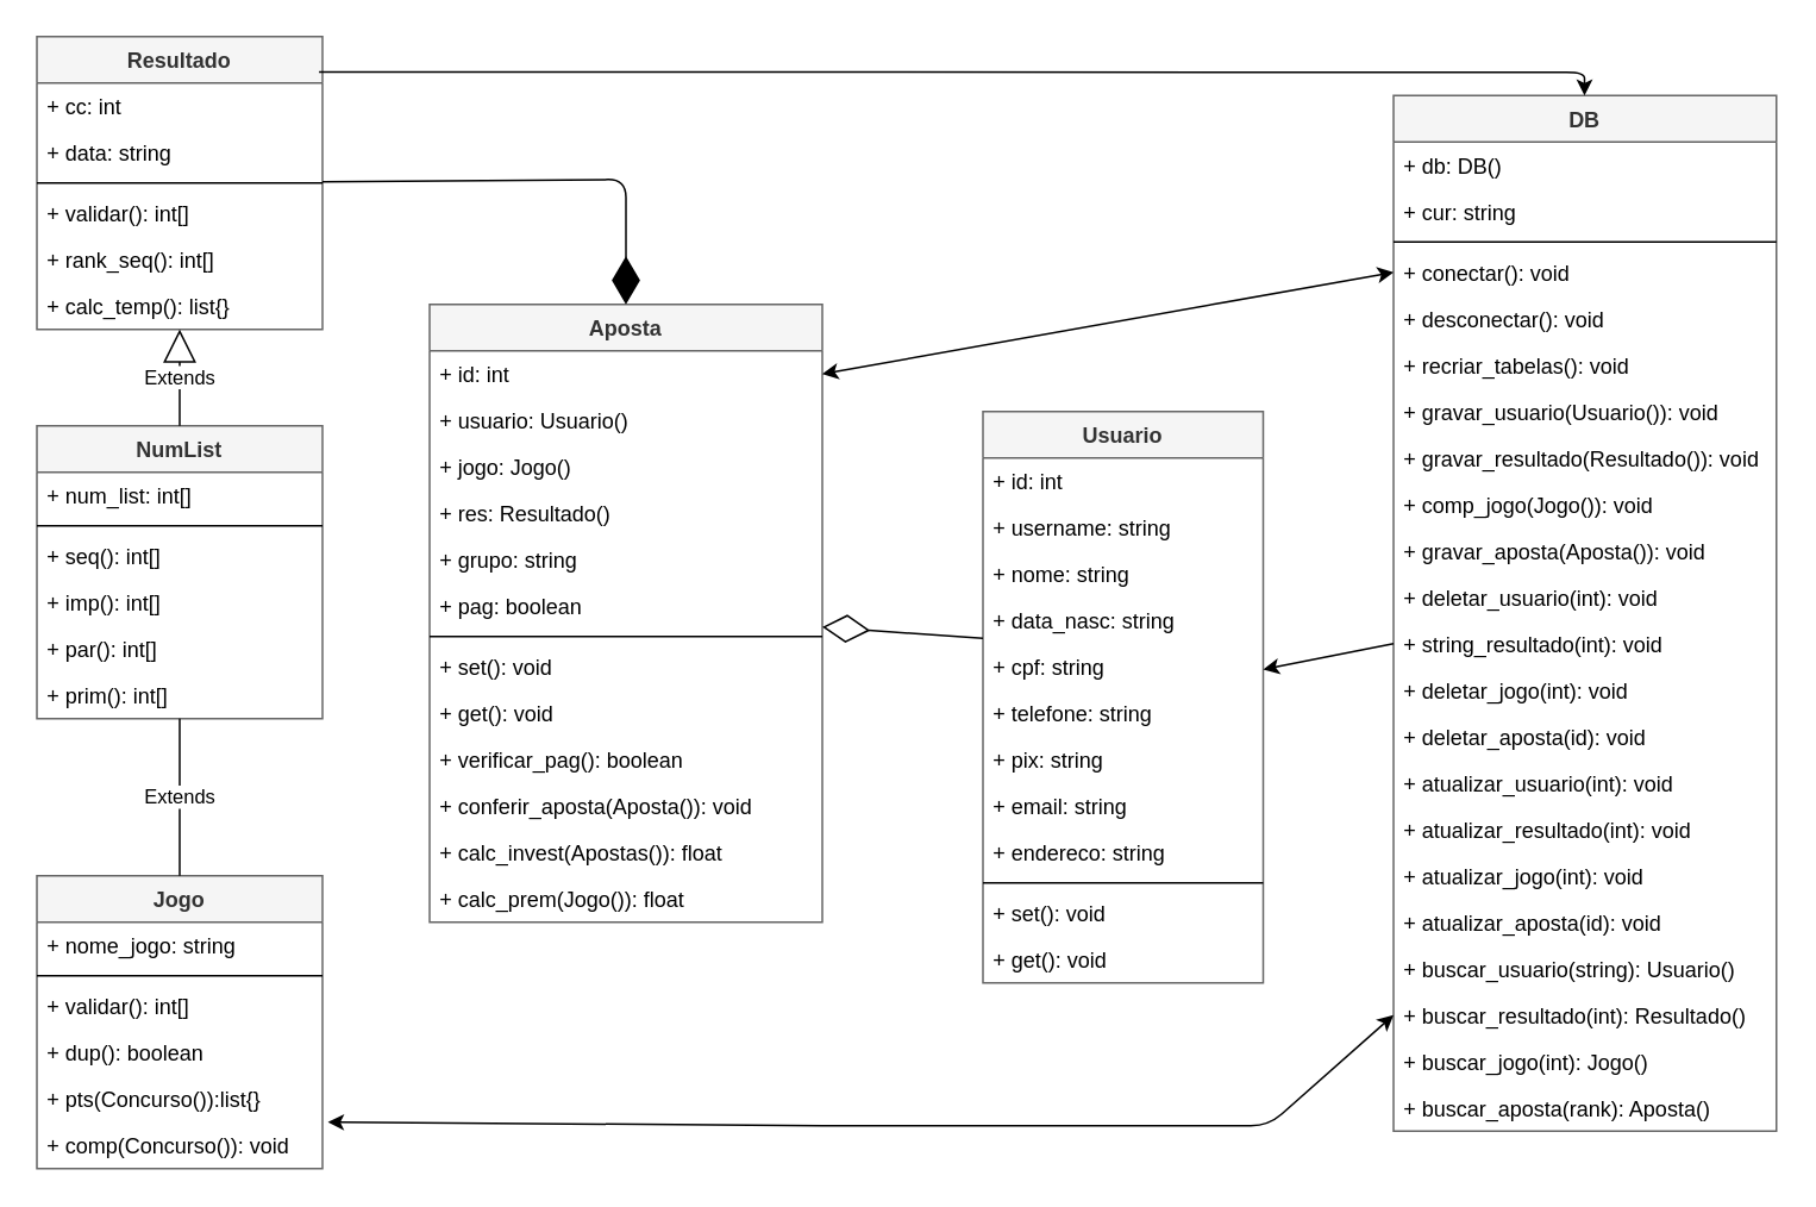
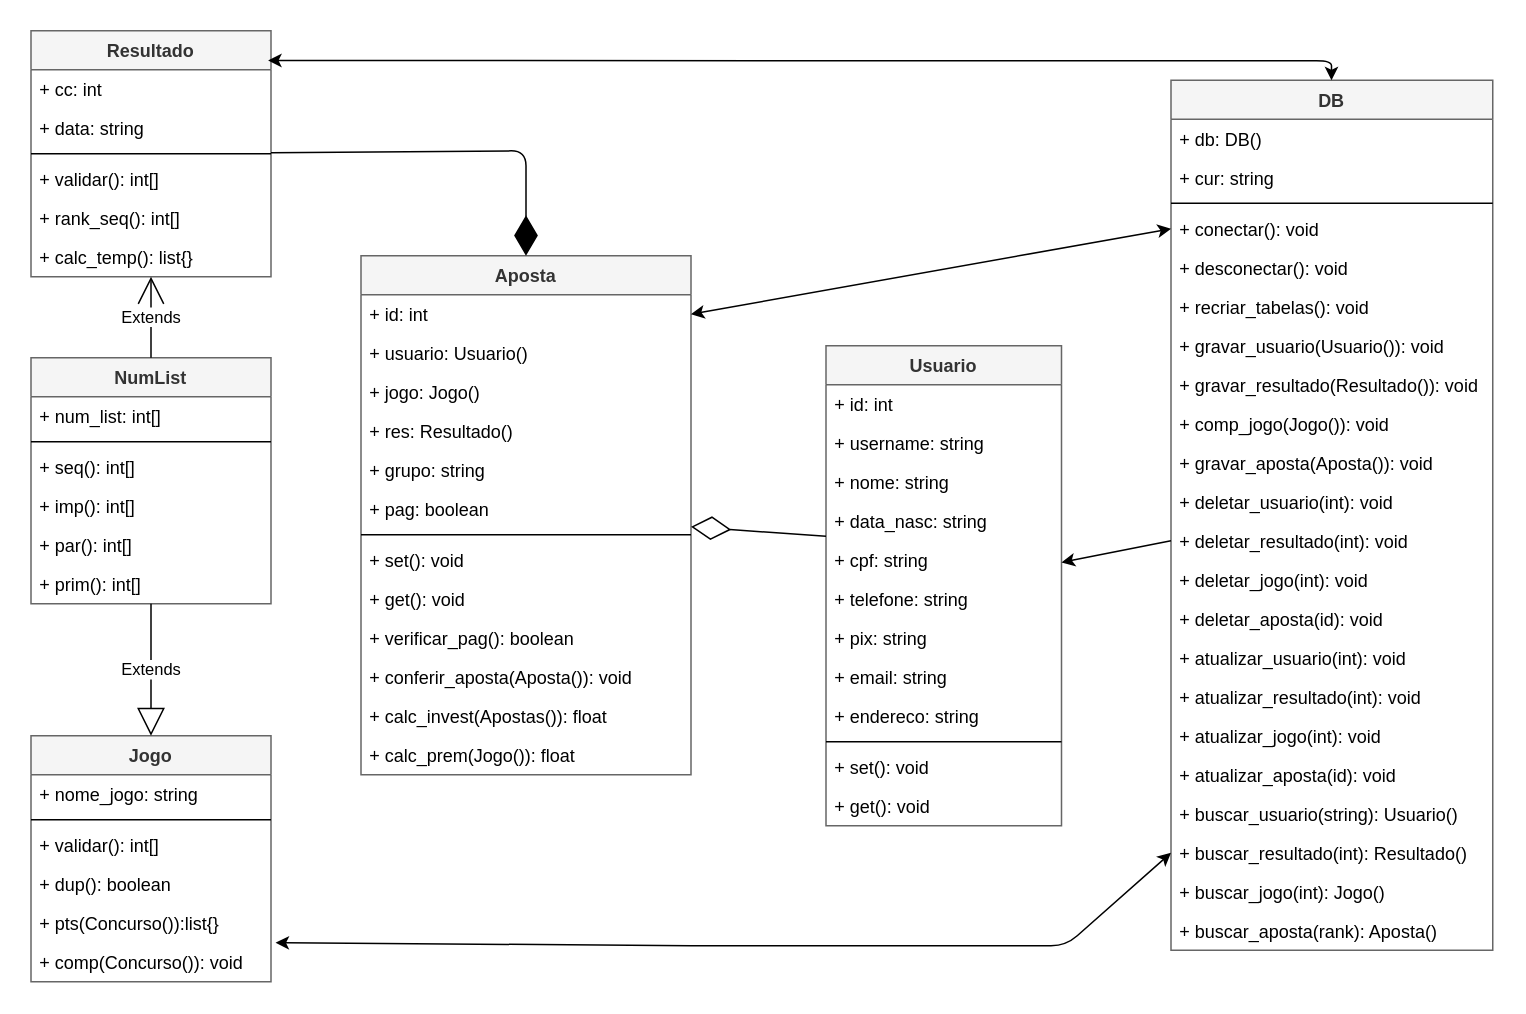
- <mxCell id="78" value="" style="endArrow=none;startArrow=classic;html=1;entryX=0.988;entryY=0.121;entryDx=0;entryDy=0;entryPerimeter=0;" parent="1" source="52" target="43" edge="1"><mxGeometry width="50" height="50" relative="1" as="geometry"><mxPoint x="510" y="100" as="sourcePoint" /><mxPoint x="500" y="-100" as="targetPoint" /><Array as="points"><mxPoint x="887" y="40" /></Array></mxGeometry></mxCell>
+ <mxCell id="78" value="" style="endArrow=classic;startArrow=classic;html=1;entryX=0.988;entryY=0.121;entryDx=0;entryDy=0;entryPerimeter=0;" parent="1" source="52" target="43" edge="1"><mxGeometry width="50" height="50" relative="1" as="geometry"><mxPoint x="510" y="100" as="sourcePoint" /><mxPoint x="500" y="-100" as="targetPoint" /><Array as="points"><mxPoint x="887" y="40" /></Array></mxGeometry></mxCell>
- <mxCell id="51" value="Extends" style="endArrow=block;endSize=16;endFill=0;html=1;" parent="1" source="29" target="43" edge="1"><mxGeometry width="160" relative="1" as="geometry"><mxPoint x="250" y="450" as="sourcePoint" /><mxPoint x="110" y="150" as="targetPoint" /></mxGeometry></mxCell>
+ <mxCell id="51" value="Extends" style="endArrow=open;endSize=16;endFill=0;html=1;" parent="1" source="29" target="43" edge="1"><mxGeometry width="160" relative="1" as="geometry"><mxPoint x="250" y="450" as="sourcePoint" /><mxPoint x="110" y="150" as="targetPoint" /></mxGeometry></mxCell>
- <mxCell id="64" value="+ string_resultado(int): void" style="text;strokeColor=none;fillColor=none;align=left;verticalAlign=top;spacingLeft=4;spacingRight=4;overflow=hidden;rotatable=0;points=[[0,0.5],[1,0.5]];portConstraint=eastwest;" parent="52" vertex="1"><mxGeometry y="294" width="214.5" height="26" as="geometry" /></mxCell>
+ <mxCell id="64" value="+ deletar_resultado(int): void" style="text;strokeColor=none;fillColor=none;align=left;verticalAlign=top;spacingLeft=4;spacingRight=4;overflow=hidden;rotatable=0;points=[[0,0.5],[1,0.5]];portConstraint=eastwest;" parent="52" vertex="1"><mxGeometry y="294" width="214.5" height="26" as="geometry" /></mxCell>
- <mxCell id="50" value="Extends" style="endArrow=none;endSize=16;endFill=0;html=1;" parent="1" source="29" target="36" edge="1"><mxGeometry width="160" relative="1" as="geometry"><mxPoint x="116" y="520" as="sourcePoint" /><mxPoint x="270" y="510" as="targetPoint" /></mxGeometry></mxCell>
+ <mxCell id="50" value="Extends" style="endArrow=block;endSize=16;endFill=0;html=1;" parent="1" source="29" target="36" edge="1"><mxGeometry width="160" relative="1" as="geometry"><mxPoint x="116" y="520" as="sourcePoint" /><mxPoint x="270" y="510" as="targetPoint" /></mxGeometry></mxCell>
